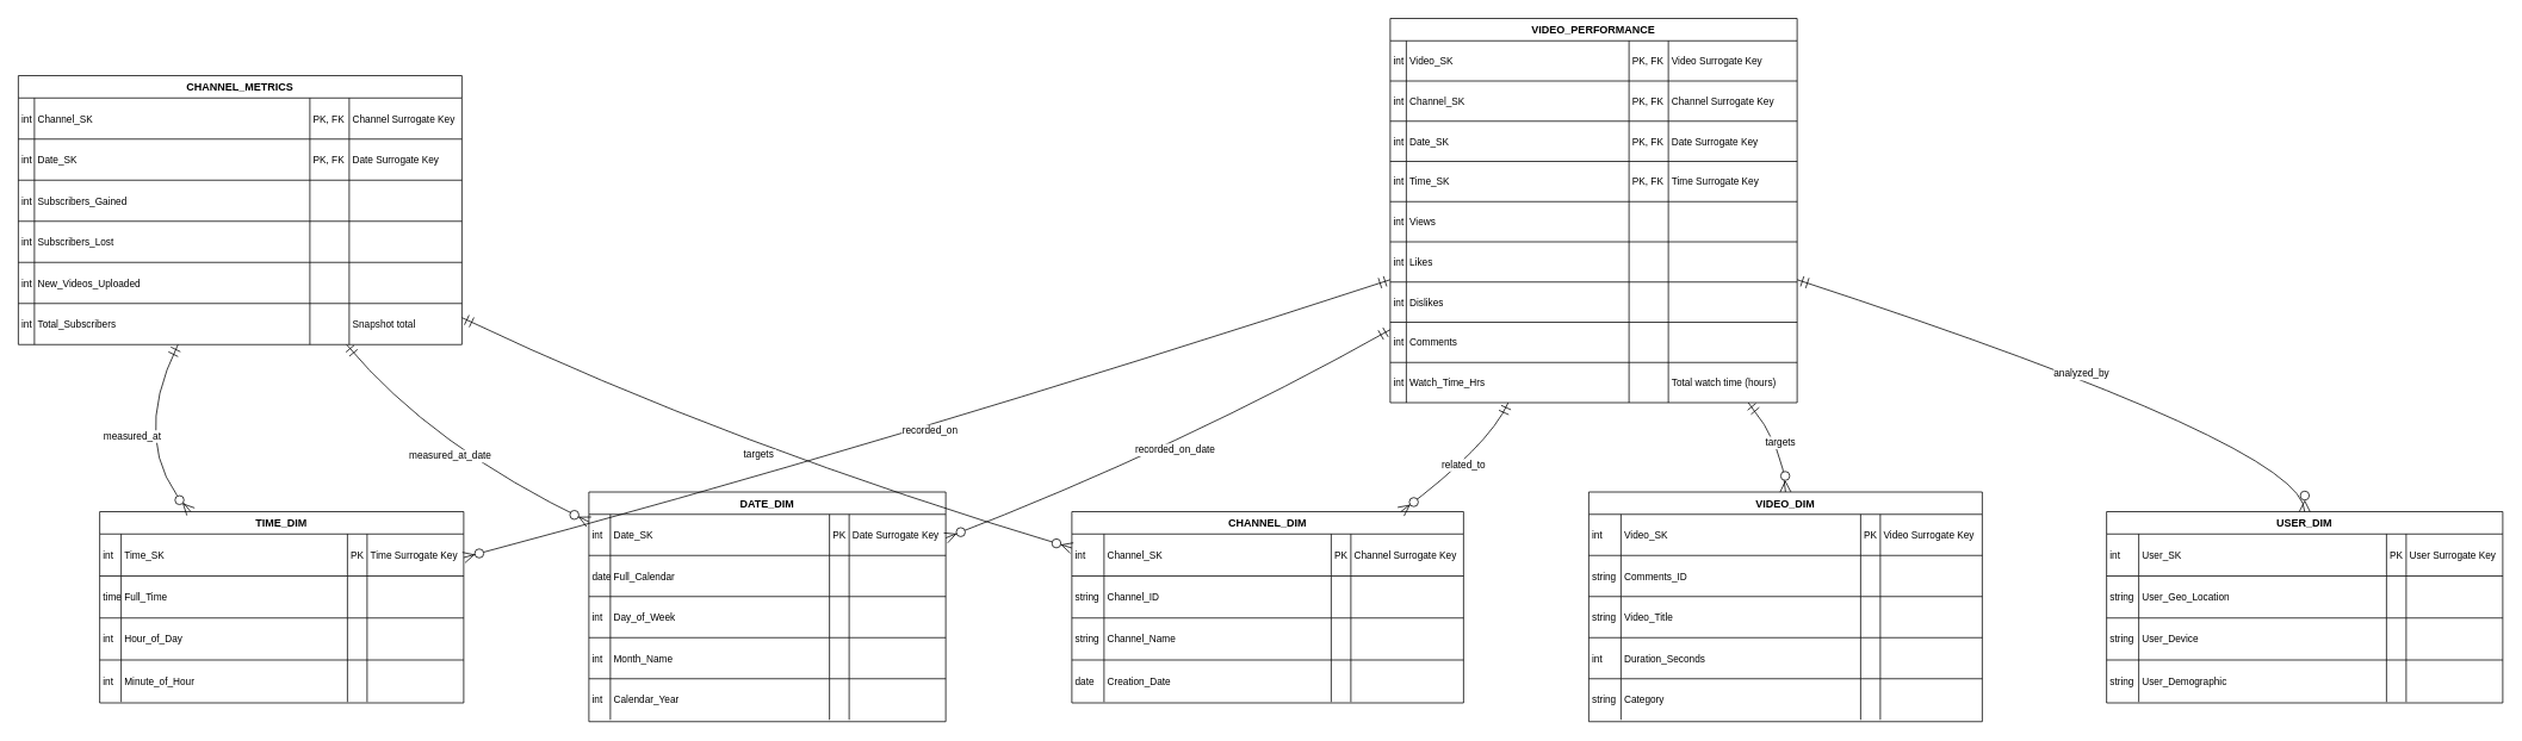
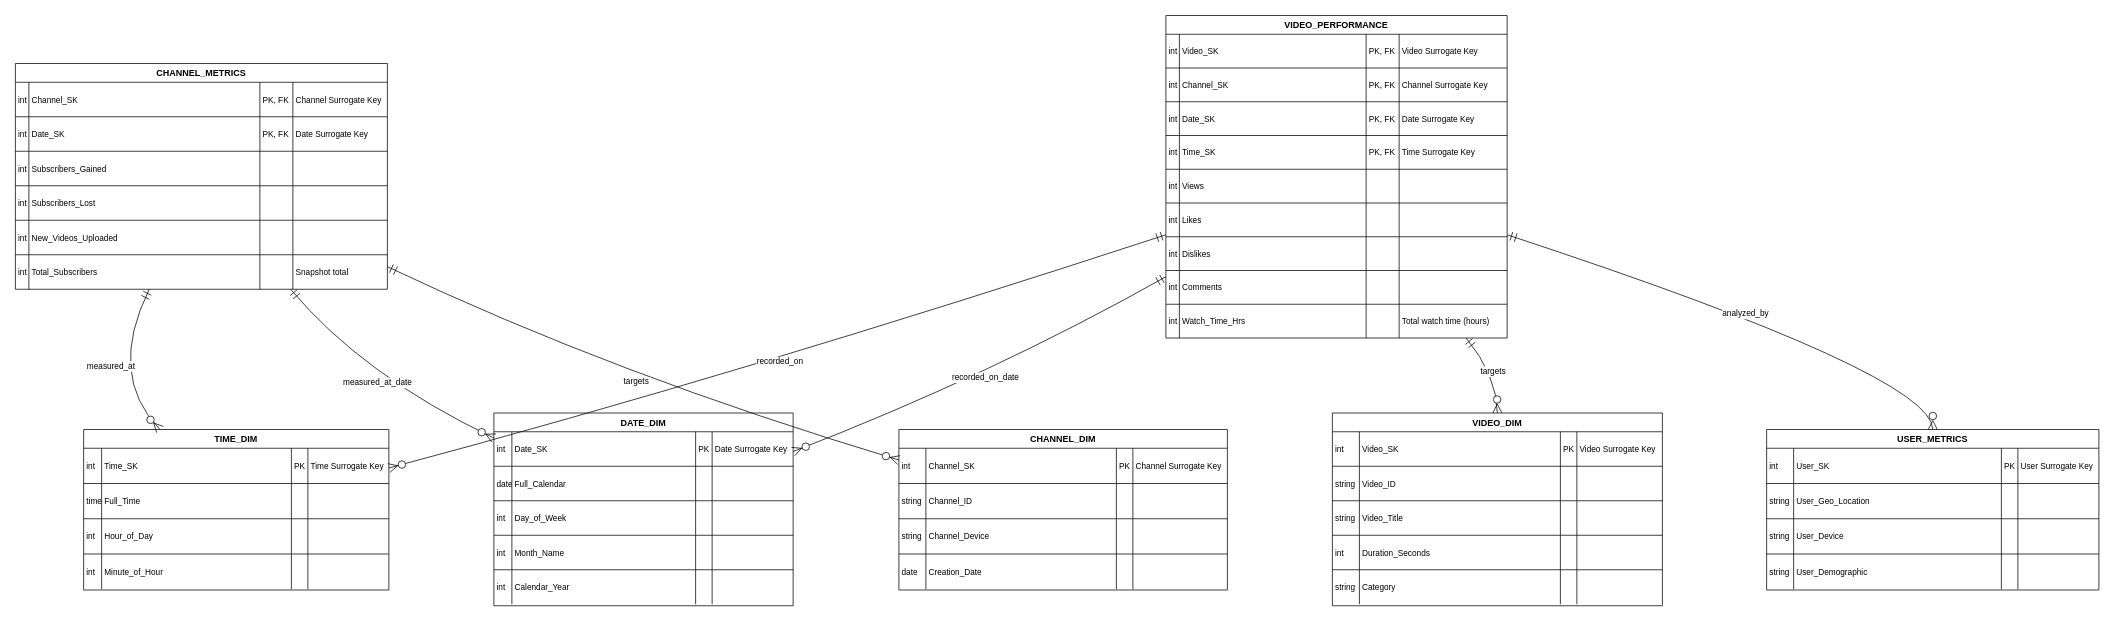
- <mxCell id="196" value="related_to" style="curved=1;startArrow=ERmandOne;startSize=10;;endArrow=ERzeroToMany;endSize=10;;exitX=0.29;exitY=1;entryX=0.84;entryY=0;rounded=0;" edge="1" parent="1" source="2" target="95"><mxGeometry relative="1" as="geometry"><Array as="points"><mxPoint x="1664" y="499" /></Array></mxGeometry></mxCell>
- <mxCell id="142" value="USER_DIM" style="shape=table;startSize=25;container=1;collapsible=0;childLayout=tableLayout;fixedRows=1;rowLines=1;fontStyle=1;align=center;resizeLast=1;" vertex="1" parent="1"><mxGeometry x="2355" y="572" width="443" height="214" as="geometry" /></mxCell>
+ <mxCell id="142" value="USER_METRICS" style="shape=table;startSize=25;container=1;collapsible=0;childLayout=tableLayout;fixedRows=1;rowLines=1;fontStyle=1;align=center;resizeLast=1;" vertex="1" parent="1"><mxGeometry x="2355" y="572" width="443" height="214" as="geometry" /></mxCell>
- <mxCell id="124" value="Comments_ID" style="shape=partialRectangle;connectable=0;fillColor=none;top=0;left=0;bottom=0;right=0;align=left;spacingLeft=2;overflow=hidden;fontSize=11;" vertex="1" parent="122"><mxGeometry x="36" width="268" height="46" as="geometry"><mxRectangle width="268" height="46" as="alternateBounds" /></mxGeometry></mxCell>
+ <mxCell id="124" value="Video_ID" style="shape=partialRectangle;connectable=0;fillColor=none;top=0;left=0;bottom=0;right=0;align=left;spacingLeft=2;overflow=hidden;fontSize=11;" vertex="1" parent="122"><mxGeometry x="36" width="268" height="46" as="geometry"><mxRectangle width="268" height="46" as="alternateBounds" /></mxGeometry></mxCell>
- <mxCell id="108" value="Channel_Name" style="shape=partialRectangle;connectable=0;fillColor=none;top=0;left=0;bottom=0;right=0;align=left;spacingLeft=2;overflow=hidden;fontSize=11;" vertex="1" parent="106"><mxGeometry x="36" width="254" height="47" as="geometry"><mxRectangle width="254" height="47" as="alternateBounds" /></mxGeometry></mxCell>
+ <mxCell id="108" value="Channel_Device" style="shape=partialRectangle;connectable=0;fillColor=none;top=0;left=0;bottom=0;right=0;align=left;spacingLeft=2;overflow=hidden;fontSize=11;" vertex="1" parent="106"><mxGeometry x="36" width="254" height="47" as="geometry"><mxRectangle width="254" height="47" as="alternateBounds" /></mxGeometry></mxCell>
